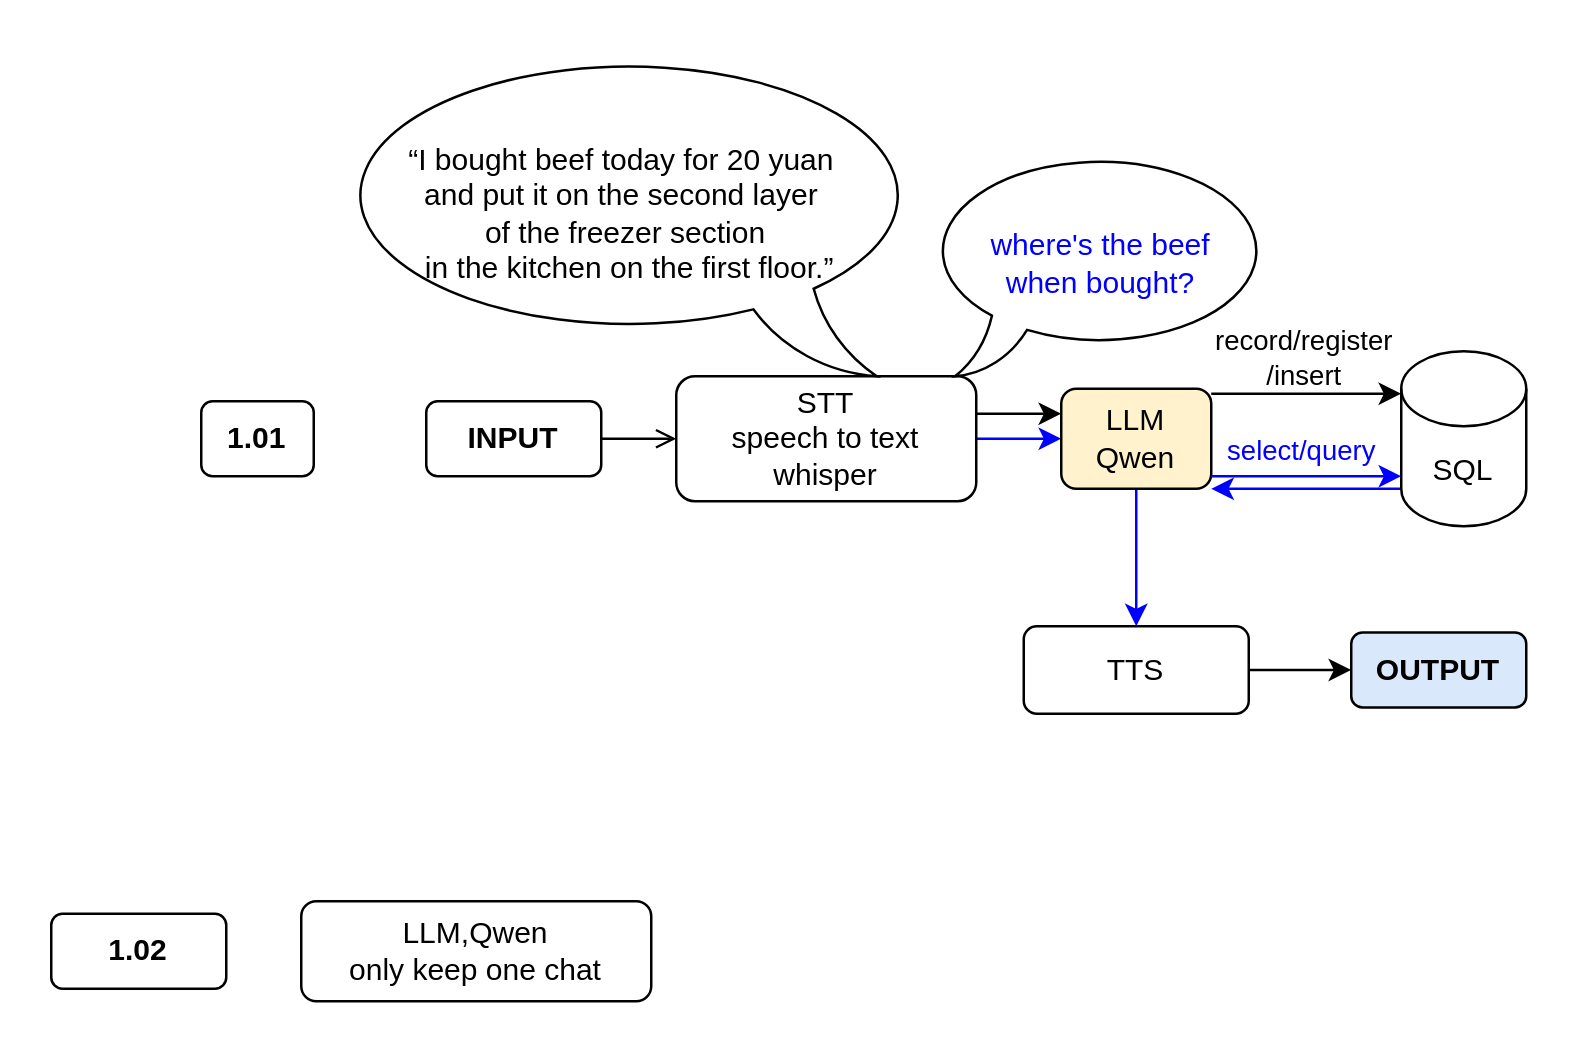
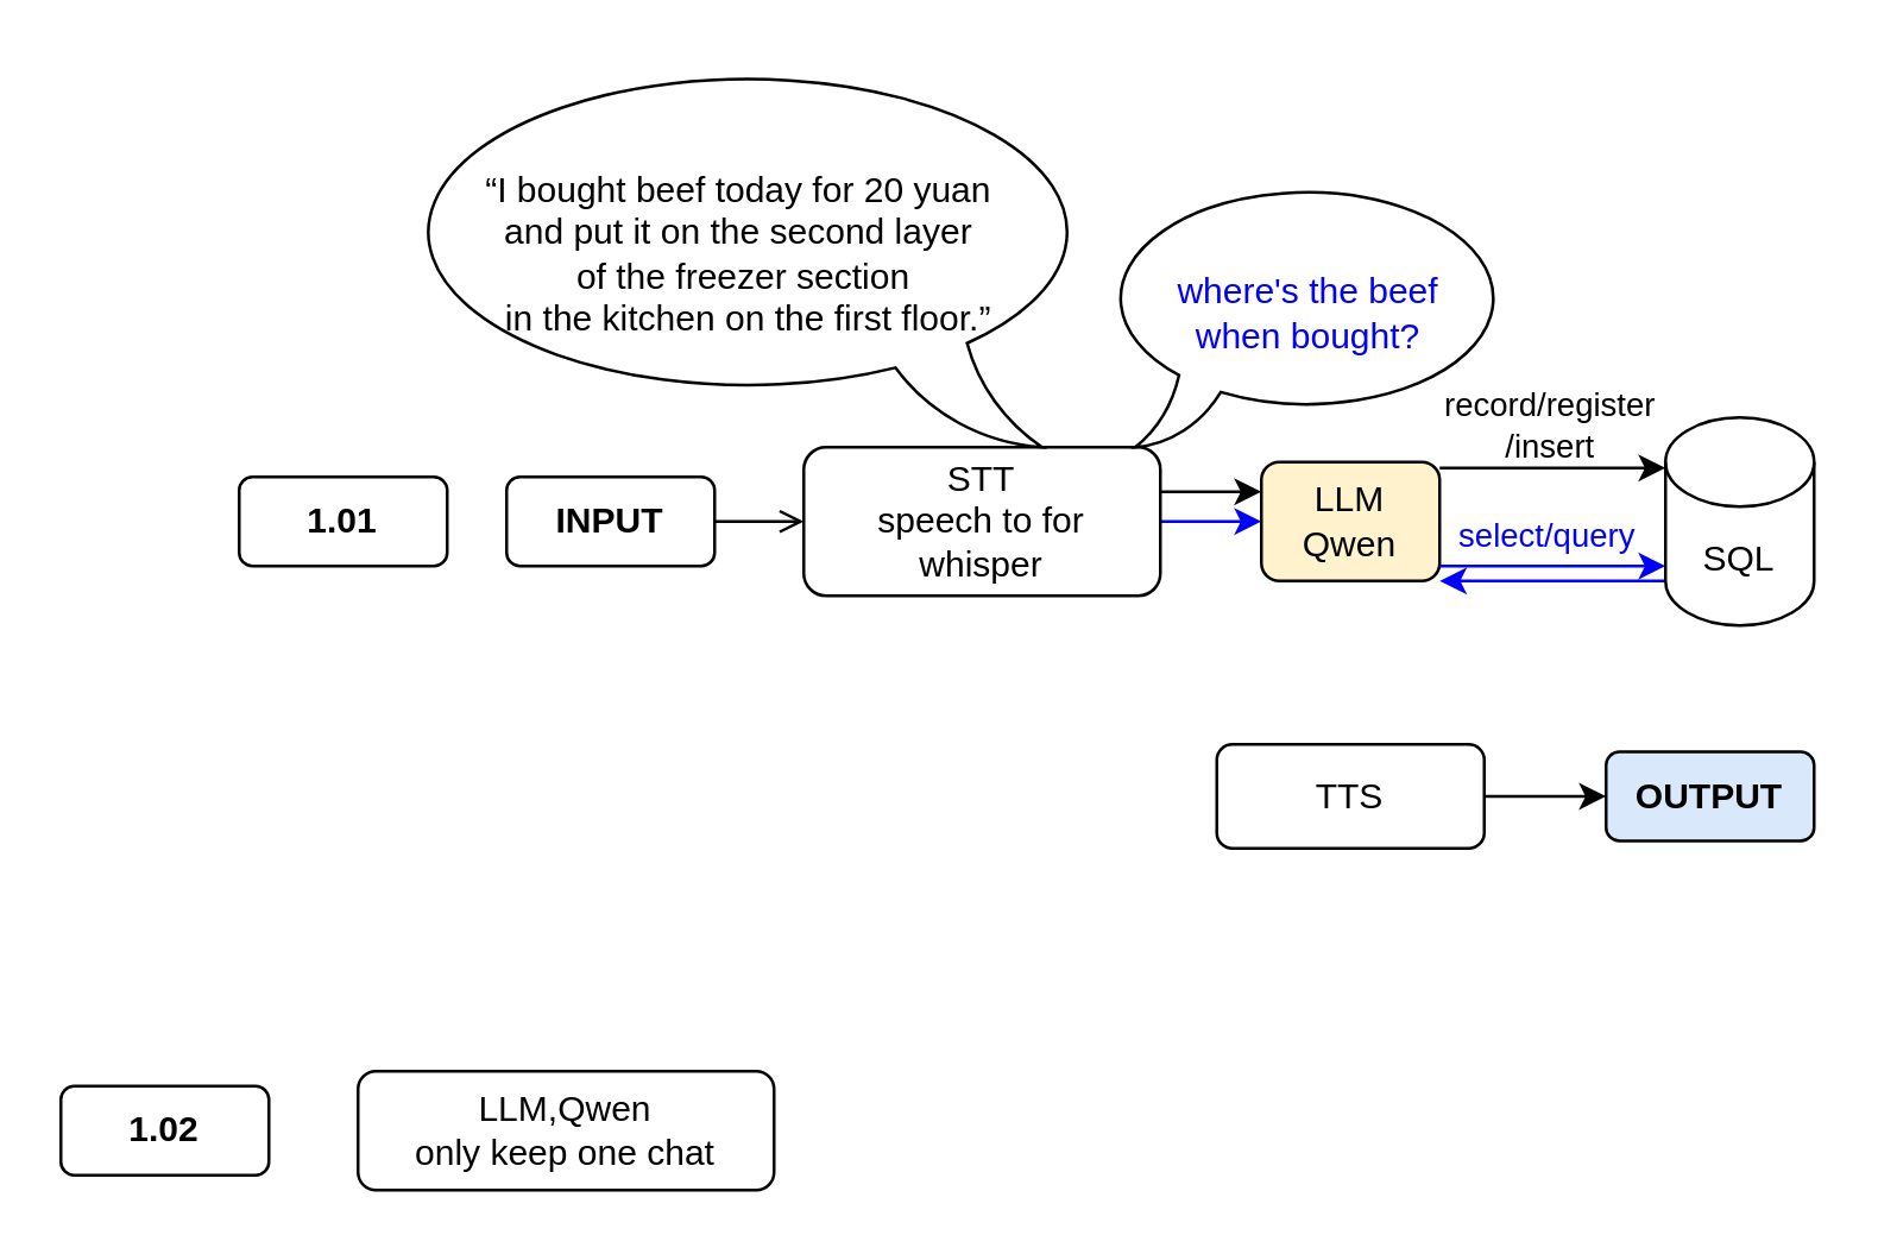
- <mxCell id="19" value="1.01" style="rounded=1;whiteSpace=wrap;html=1;fontStyle=1" vertex="1" parent="1"><mxGeometry x="80" y="160" width="45" height="30" as="geometry" /></mxCell>
+ <mxCell id="19" value="1.01" style="rounded=1;whiteSpace=wrap;html=1;fontStyle=1" vertex="1" parent="1"><mxGeometry x="80" y="160" width="70" height="30" as="geometry" /></mxCell>
- <mxCell id="5" value="STT&lt;div&gt;&lt;span style=&quot;background-color: transparent; color: light-dark(rgb(0, 0, 0), rgb(255, 255, 255));&quot;&gt;speech to text&lt;/span&gt;&lt;div&gt;&lt;span style=&quot;background-color: transparent; color: light-dark(rgb(0, 0, 0), rgb(255, 255, 255));&quot;&gt;whisper&lt;/span&gt;&lt;/div&gt;&lt;/div&gt;" style="rounded=1;whiteSpace=wrap;html=1;" vertex="1" parent="1"><mxGeometry x="270" y="150" width="120" height="50" as="geometry" /></mxCell>
+ <mxCell id="5" value="STT&lt;div&gt;&lt;span style=&quot;background-color: transparent; color: light-dark(rgb(0, 0, 0), rgb(255, 255, 255));&quot;&gt;speech to for&lt;/span&gt;&lt;div&gt;&lt;span style=&quot;background-color: transparent; color: light-dark(rgb(0, 0, 0), rgb(255, 255, 255));&quot;&gt;whisper&lt;/span&gt;&lt;/div&gt;&lt;/div&gt;" style="rounded=1;whiteSpace=wrap;html=1;" vertex="1" parent="1"><mxGeometry x="270" y="150" width="120" height="50" as="geometry" /></mxCell>
- <mxCell id="13" style="edgeStyle=orthogonalEdgeStyle;rounded=0;orthogonalLoop=1;jettySize=auto;html=1;exitX=0.5;exitY=1;exitDx=0;exitDy=0;strokeColor=#0000FF;" edge="1" parent="1" source="14" target="7"><mxGeometry relative="1" as="geometry" /></mxCell>
